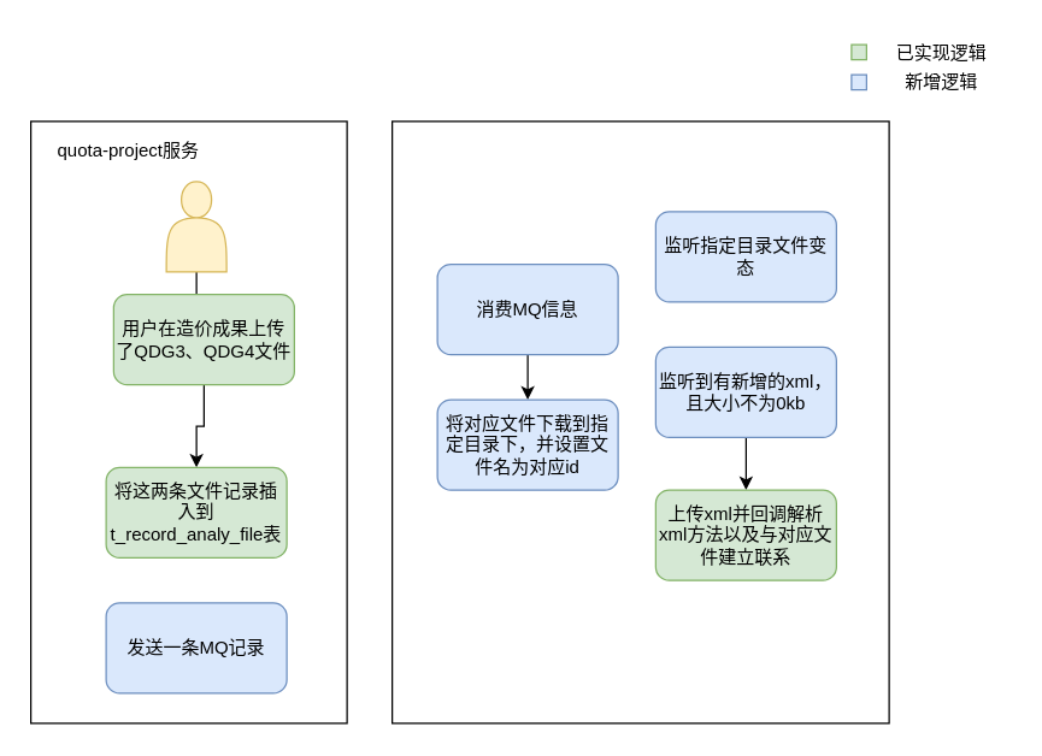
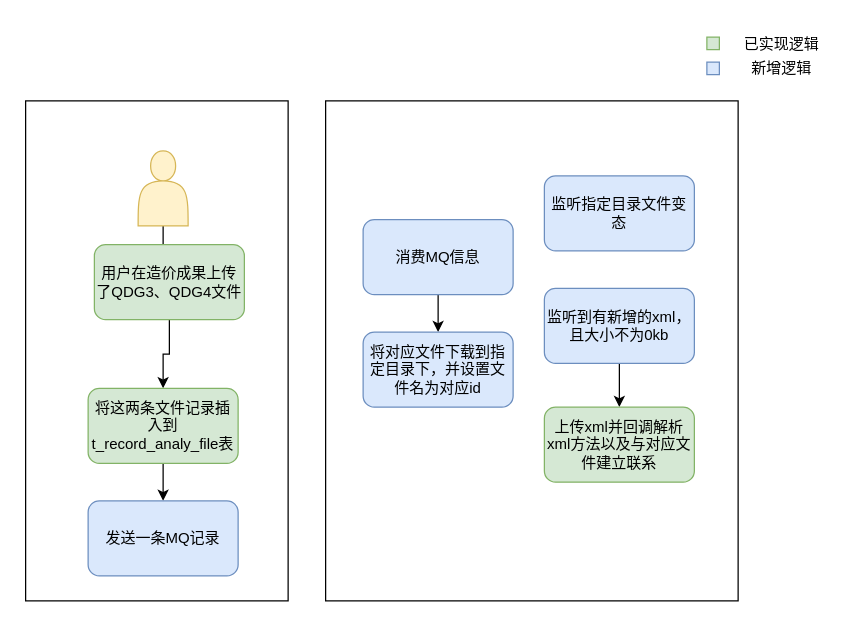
- <mxCell id="11" value="quota-project服务" style="text;html=1;strokeColor=none;fillColor=none;align=center;verticalAlign=middle;whiteSpace=wrap;rounded=0;" parent="1" vertex="1"><mxGeometry x="30" y="90" width="110" height="20" as="geometry" /></mxCell>
+ <mxCell id="7" style="edgeStyle=orthogonalEdgeStyle;rounded=0;orthogonalLoop=1;jettySize=auto;html=1;" parent="1" source="8" target="9" edge="1"><mxGeometry relative="1" as="geometry" /></mxCell>
